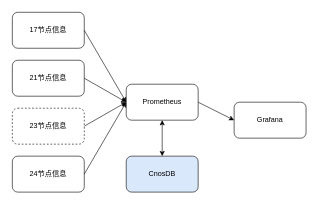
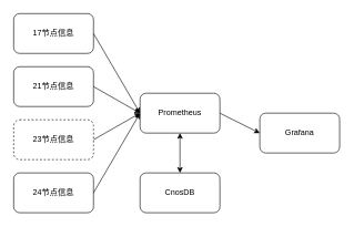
- <mxCell id="11" value="CnosDB" style="rounded=1;whiteSpace=wrap;html=1;fillColor=#dae8fc;" parent="1" vertex="1"><mxGeometry x="210" y="260" width="120" height="60" as="geometry" /></mxCell>
+ <mxCell id="11" value="CnosDB" style="rounded=1;whiteSpace=wrap;html=1;" parent="1" vertex="1"><mxGeometry x="210" y="260" width="120" height="60" as="geometry" /></mxCell>
